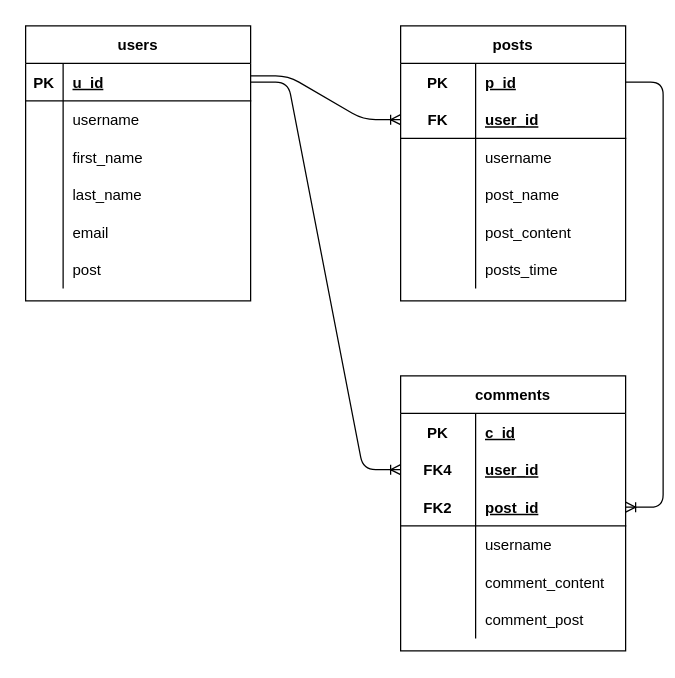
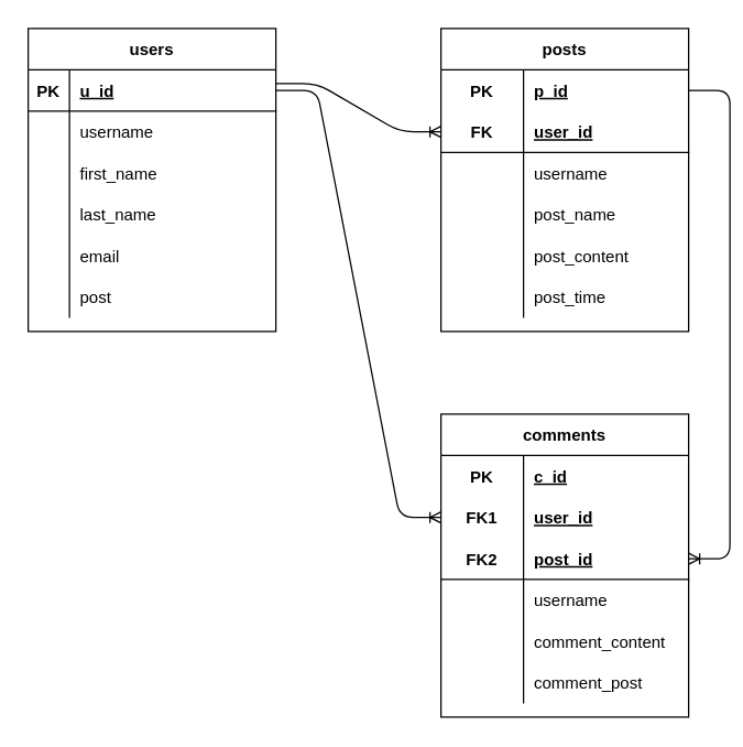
- <mxCell id="58" value="posts_time" style="shape=partialRectangle;connectable=0;fillColor=none;top=0;left=0;bottom=0;right=0;align=left;spacingLeft=6;overflow=hidden;" vertex="1" parent="56"><mxGeometry x="60" width="120" height="30" as="geometry"><mxRectangle width="120" height="30" as="alternateBounds" /></mxGeometry></mxCell>
+ <mxCell id="58" value="post_time" style="shape=partialRectangle;connectable=0;fillColor=none;top=0;left=0;bottom=0;right=0;align=left;spacingLeft=6;overflow=hidden;" vertex="1" parent="56"><mxGeometry x="60" width="120" height="30" as="geometry"><mxRectangle width="120" height="30" as="alternateBounds" /></mxGeometry></mxCell>
- <mxCell id="26" value="FK4" style="shape=partialRectangle;connectable=0;fillColor=none;top=0;left=0;bottom=0;right=0;editable=1;overflow=hidden;fontStyle=1" vertex="1" parent="25"><mxGeometry width="60" height="30" as="geometry"><mxRectangle width="60" height="30" as="alternateBounds" /></mxGeometry></mxCell>
+ <mxCell id="26" value="FK1" style="shape=partialRectangle;connectable=0;fillColor=none;top=0;left=0;bottom=0;right=0;editable=1;overflow=hidden;fontStyle=1" vertex="1" parent="25"><mxGeometry width="60" height="30" as="geometry"><mxRectangle width="60" height="30" as="alternateBounds" /></mxGeometry></mxCell>
